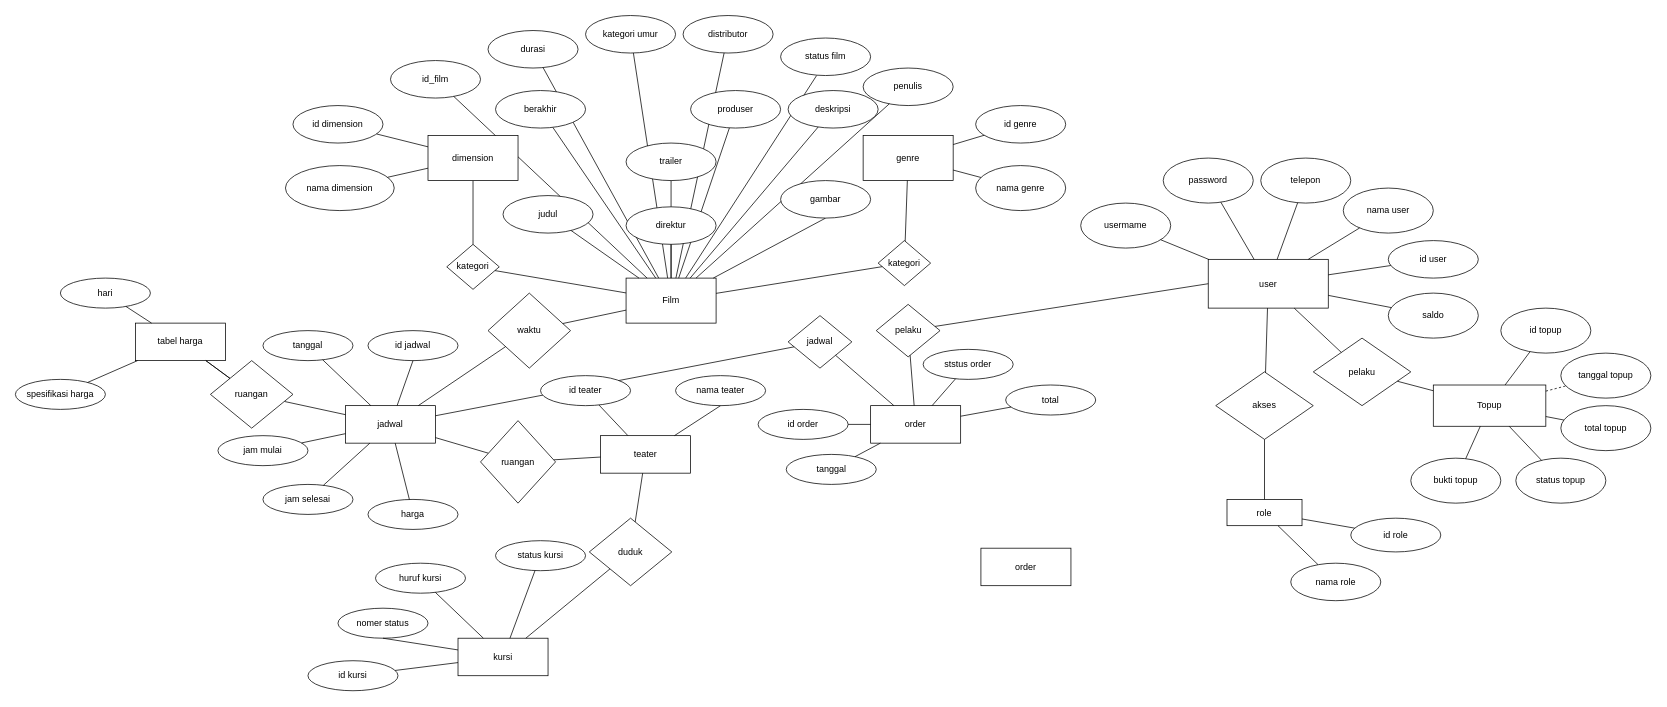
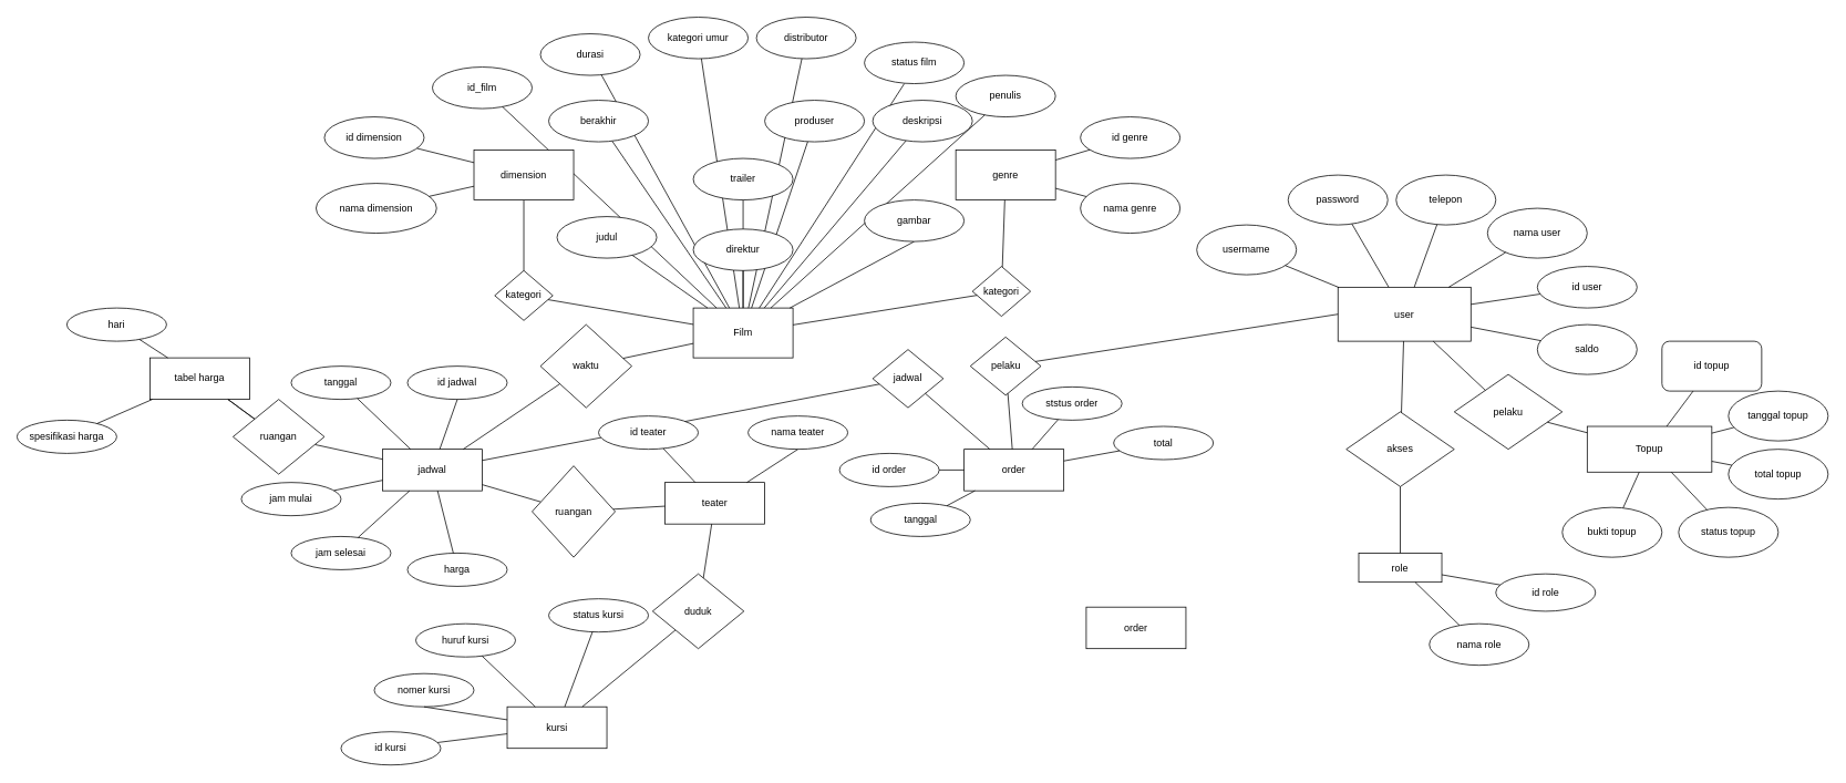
- <mxCell id="112" value="id topup" style="ellipse;whiteSpace=wrap;html=1;" vertex="1" parent="1"><mxGeometry x="2000" y="410" width="120" height="60" as="geometry" /></mxCell>
+ <mxCell id="112" value="id topup" style="whiteSpace=wrap;html=1;rounded=1;" vertex="1" parent="1"><mxGeometry x="2000" y="410" width="120" height="60" as="geometry" /></mxCell>
- <mxCell id="123" value="" style="endArrow=none;html=1;rounded=0;dashed=1;" edge="1" parent="1" source="111" target="113"><mxGeometry width="50" height="50" relative="1" as="geometry"><mxPoint x="2070" y="565" as="sourcePoint" /><mxPoint x="2094" y="569" as="targetPoint" /></mxGeometry></mxCell>
+ <mxCell id="123" value="" style="endArrow=none;html=1;rounded=0;" edge="1" parent="1" source="111" target="113"><mxGeometry width="50" height="50" relative="1" as="geometry"><mxPoint x="2070" y="565" as="sourcePoint" /><mxPoint x="2094" y="569" as="targetPoint" /></mxGeometry></mxCell>
- <mxCell id="77" value="nomer status" style="ellipse;whiteSpace=wrap;html=1;" vertex="1" parent="1"><mxGeometry x="450" y="810" width="120" height="40" as="geometry" /></mxCell>
+ <mxCell id="77" value="nomer kursi" style="ellipse;whiteSpace=wrap;html=1;" vertex="1" parent="1"><mxGeometry x="450" y="810" width="120" height="40" as="geometry" /></mxCell>
